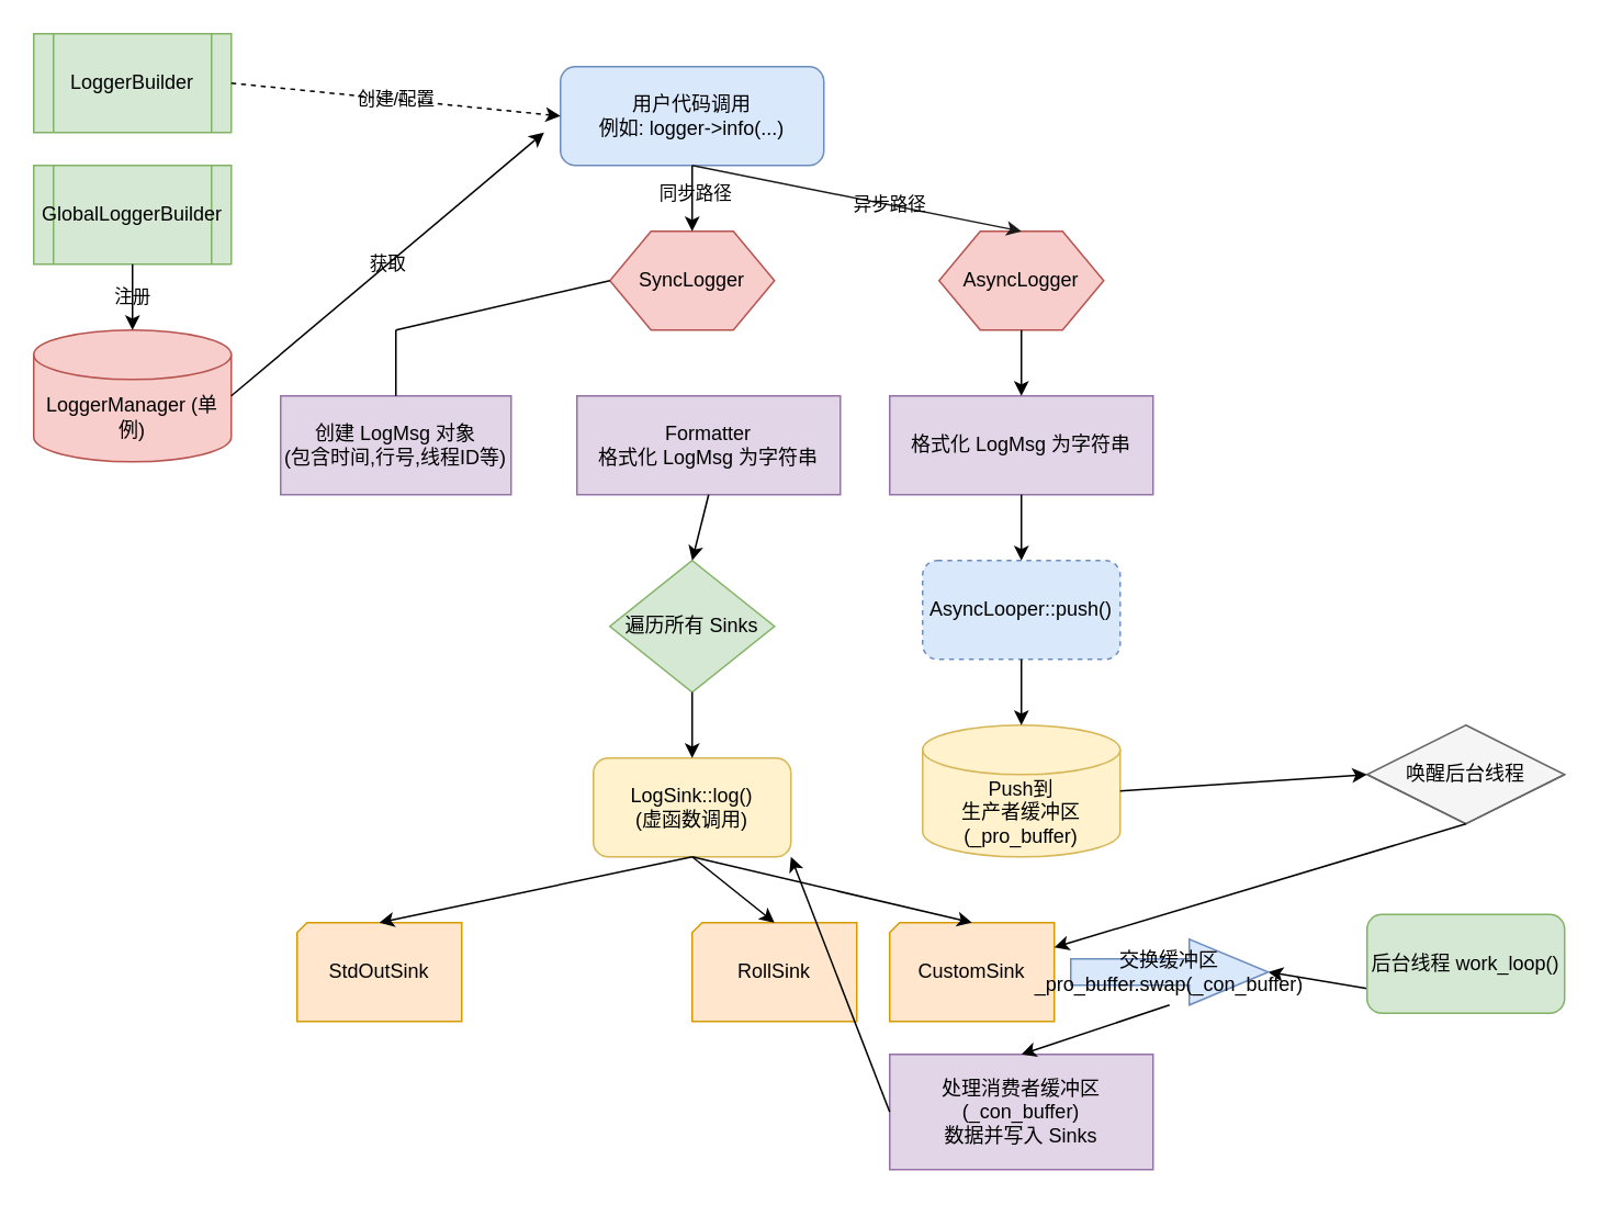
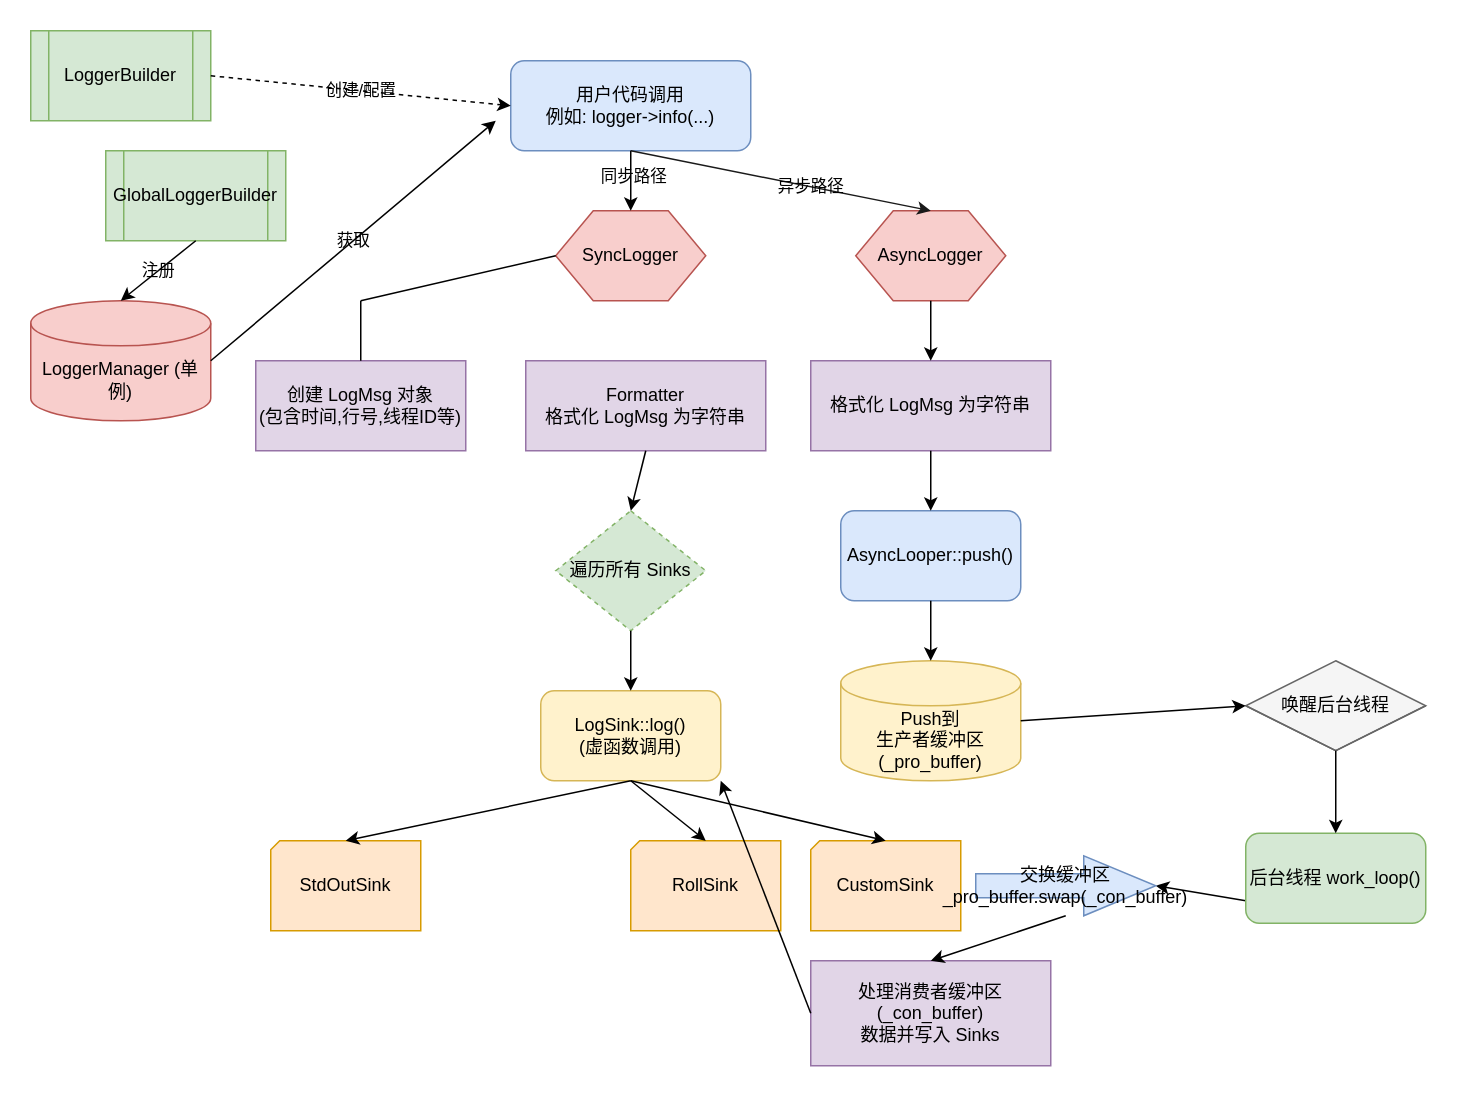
- <mxCell id="39" value="GlobalLoggerBuilder" style="shape=process;whiteSpace=wrap;html=1;backgroundOutline=1;fillColor=#d5e8d4;strokeColor=#82b366;fontColor=#000000;" vertex="1" parent="1"><mxGeometry y="100" width="120" height="60" as="geometry" x="20" /></mxCell>
+ <mxCell id="39" value="GlobalLoggerBuilder" style="shape=process;whiteSpace=wrap;html=1;backgroundOutline=1;fillColor=#d5e8d4;strokeColor=#82b366;fontColor=#000000;" vertex="1" parent="1"><mxGeometry x="70" y="100" width="120" height="60" as="geometry" /></mxCell>
- <mxCell id="25" value="AsyncLooper::push()" style="whiteSpace=wrap;html=1;rounded=1;fillColor=#dae8fc;strokeColor=#6c8ebf;fontColor=#000000;dashed=1;" vertex="1" parent="1"><mxGeometry x="560" y="340" width="120" height="60" as="geometry" /></mxCell>
+ <mxCell id="25" value="AsyncLooper::push()" style="whiteSpace=wrap;html=1;rounded=1;fillColor=#dae8fc;strokeColor=#6c8ebf;fontColor=#000000;" vertex="1" parent="1"><mxGeometry x="560" y="340" width="120" height="60" as="geometry" /></mxCell>
- <mxCell id="6" value="遍历所有 Sinks" style="rhombus;whiteSpace=wrap;html=1;rounded=0;fillColor=#d5e8d4;strokeColor=#82b366;fontColor=#000000;" vertex="1" parent="1"><mxGeometry x="370" y="340" width="100" height="80" as="geometry" /></mxCell>
+ <mxCell id="6" value="遍历所有 Sinks" style="rhombus;whiteSpace=wrap;html=1;rounded=0;fillColor=#d5e8d4;strokeColor=#82b366;fontColor=#000000;dashed=1;" vertex="1" parent="1"><mxGeometry x="370" y="340" width="100" height="80" as="geometry" /></mxCell>
- <mxCell id="33" value="" style="endArrow=classic;html=1;rounded=0;exitX=0.5;exitY=1;exitDx=0;exitDy=0;fontColor=#000000;strokeColor=#000000;" edge="1" parent="1" source="29" target="10"><mxGeometry width="50" height="50" relative="1" as="geometry"><mxPoint x="900" y="510" as="sourcePoint" /><mxPoint x="900" y="550" as="targetPoint" /></mxGeometry></mxCell>
+ <mxCell id="33" value="" style="endArrow=classic;html=1;rounded=0;exitX=0.5;exitY=1;exitDx=0;exitDy=0;entryX=0.5;entryY=0;entryDx=0;entryDy=0;fontColor=#000000;strokeColor=#000000;" edge="1" parent="1" source="29" target="32"><mxGeometry width="50" height="50" relative="1" as="geometry"><mxPoint x="900" y="510" as="sourcePoint" /><mxPoint x="900" y="550" as="targetPoint" /></mxGeometry></mxCell>
